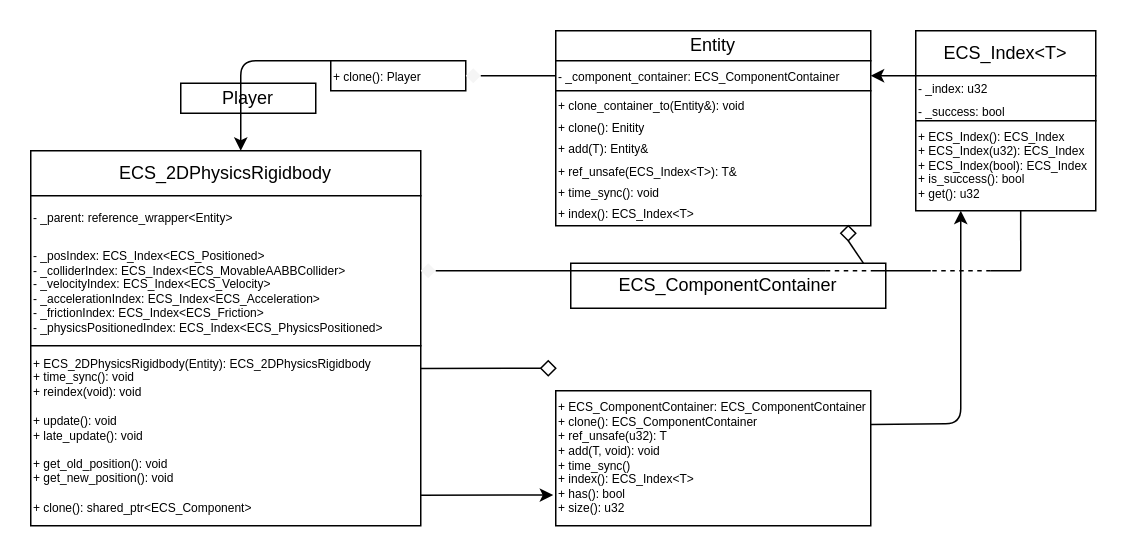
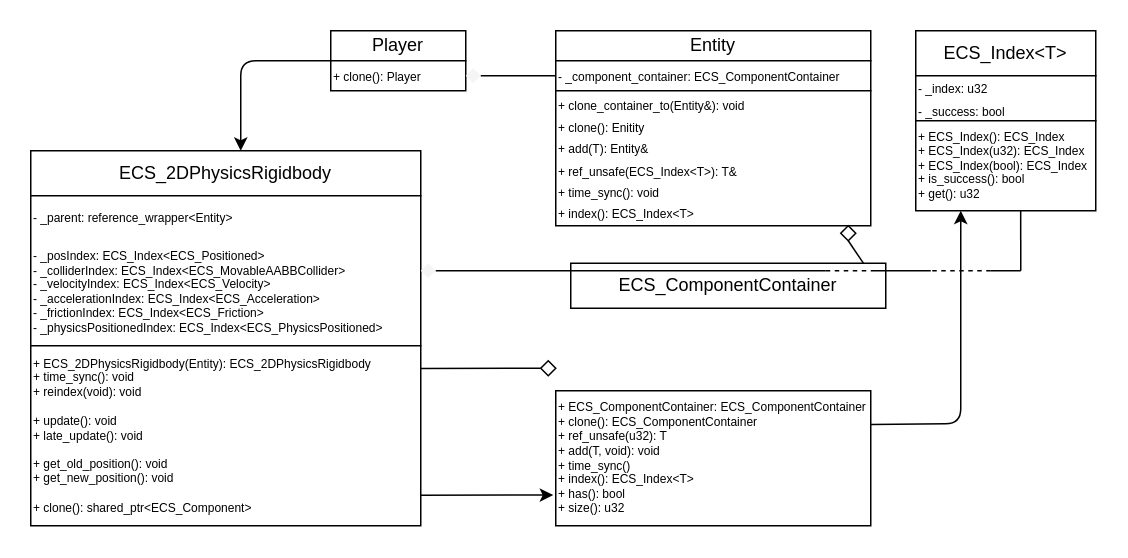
- <mxCell id="16" value="" style="endArrow=classic;html=1;fontSize=8;exitX=0;exitY=0;exitDx=0;exitDy=0;entryX=1;entryY=0.5;entryDx=0;entryDy=0;" parent="1" source="8" target="5" edge="1"><mxGeometry width="50" height="50" relative="1" as="geometry"><mxPoint x="590" y="100" as="sourcePoint" /><mxPoint x="600" y="30" as="targetPoint" /></mxGeometry></mxCell>
- <mxCell id="2" value="Player" style="rounded=0;whiteSpace=wrap;html=1;" parent="1" vertex="1"><mxGeometry x="120" y="55" width="90" height="20" as="geometry" /></mxCell>
+ <mxCell id="2" value="Player" style="rounded=0;whiteSpace=wrap;html=1;" parent="1" vertex="1"><mxGeometry x="220" y="20" width="90" height="20" as="geometry" /></mxCell>
